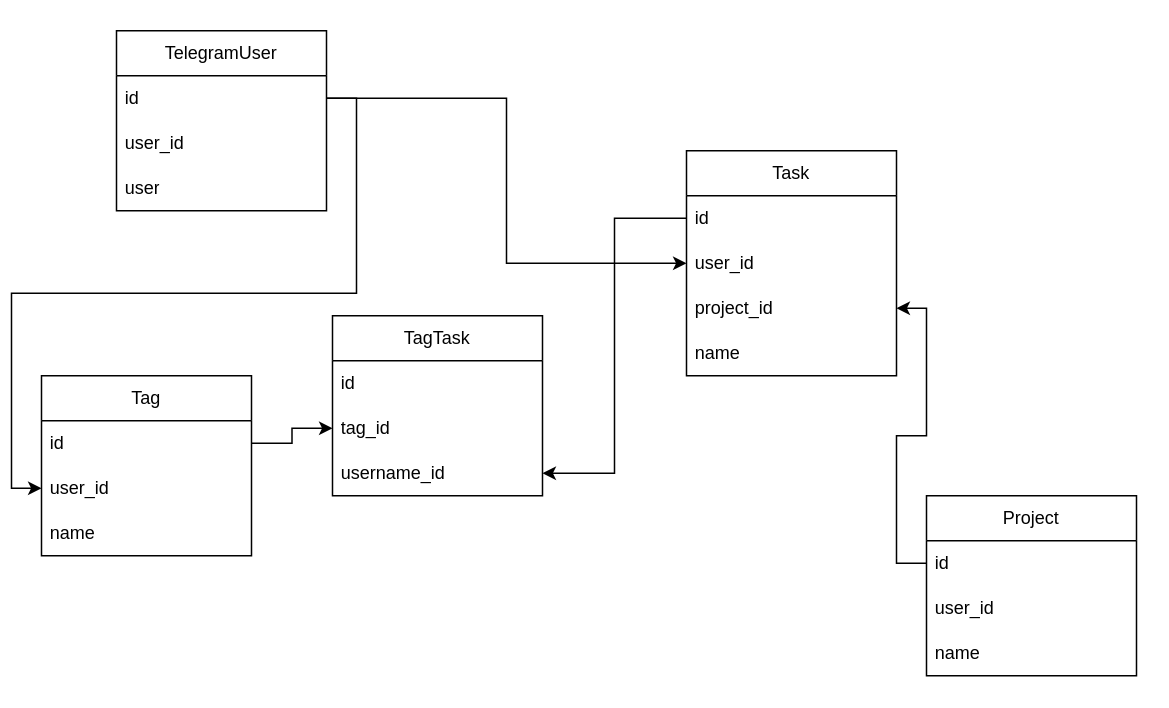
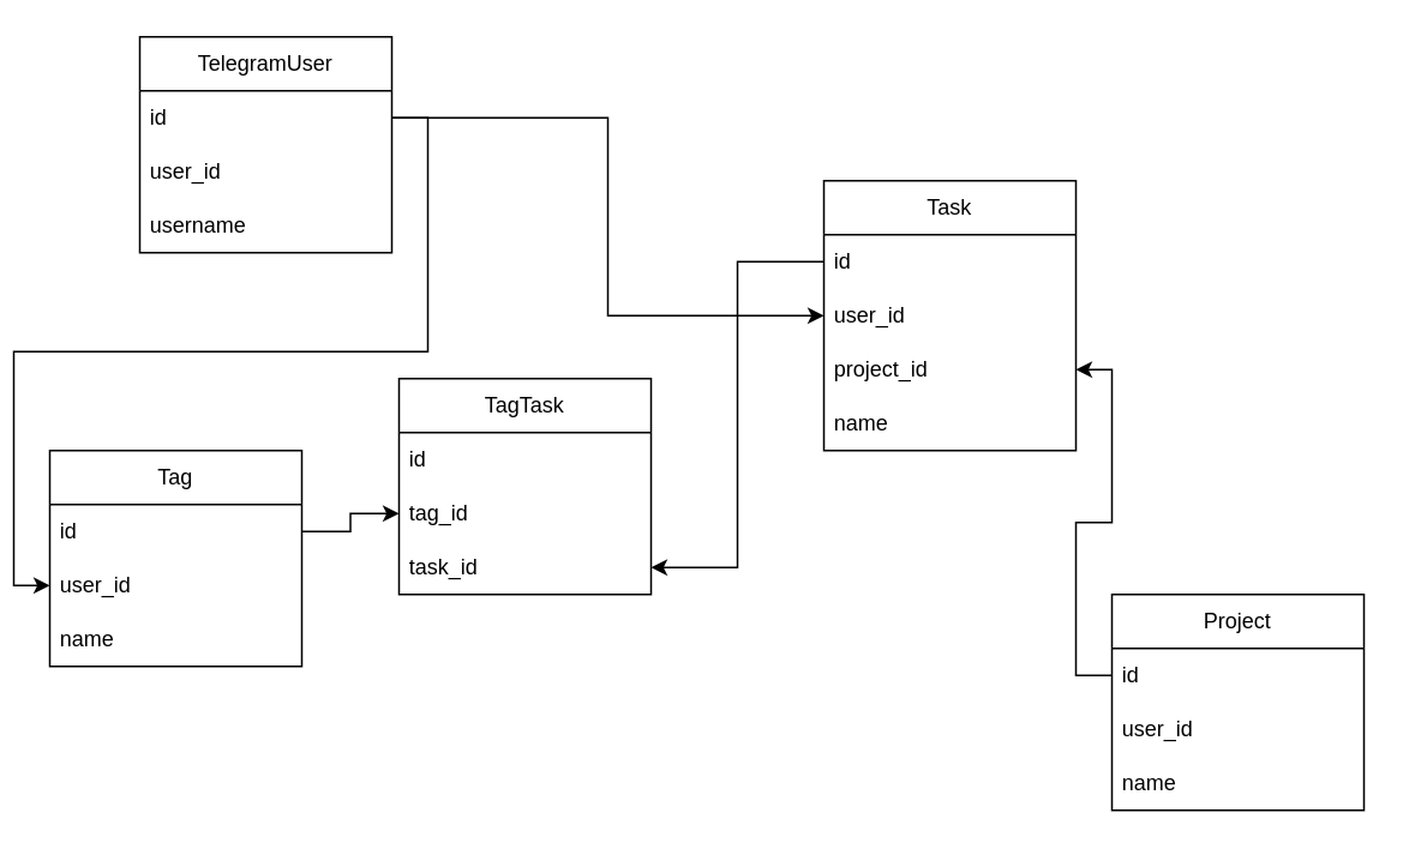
- <mxCell id="5" value="user" style="text;strokeColor=none;fillColor=none;align=left;verticalAlign=middle;spacingLeft=4;spacingRight=4;overflow=hidden;points=[[0,0.5],[1,0.5]];portConstraint=eastwest;rotatable=0;whiteSpace=wrap;html=1;" vertex="1" parent="2"><mxGeometry y="90" width="140" height="30" as="geometry" /></mxCell>
+ <mxCell id="5" value="username" style="text;strokeColor=none;fillColor=none;align=left;verticalAlign=middle;spacingLeft=4;spacingRight=4;overflow=hidden;points=[[0,0.5],[1,0.5]];portConstraint=eastwest;rotatable=0;whiteSpace=wrap;html=1;" vertex="1" parent="2"><mxGeometry y="90" width="140" height="30" as="geometry" /></mxCell>
- <mxCell id="22" value="username_id" style="text;strokeColor=none;fillColor=none;align=left;verticalAlign=middle;spacingLeft=4;spacingRight=4;overflow=hidden;points=[[0,0.5],[1,0.5]];portConstraint=eastwest;rotatable=0;whiteSpace=wrap;html=1;" vertex="1" parent="19"><mxGeometry y="90" width="140" height="30" as="geometry" /></mxCell>
+ <mxCell id="22" value="task_id" style="text;strokeColor=none;fillColor=none;align=left;verticalAlign=middle;spacingLeft=4;spacingRight=4;overflow=hidden;points=[[0,0.5],[1,0.5]];portConstraint=eastwest;rotatable=0;whiteSpace=wrap;html=1;" vertex="1" parent="19"><mxGeometry y="90" width="140" height="30" as="geometry" /></mxCell>
